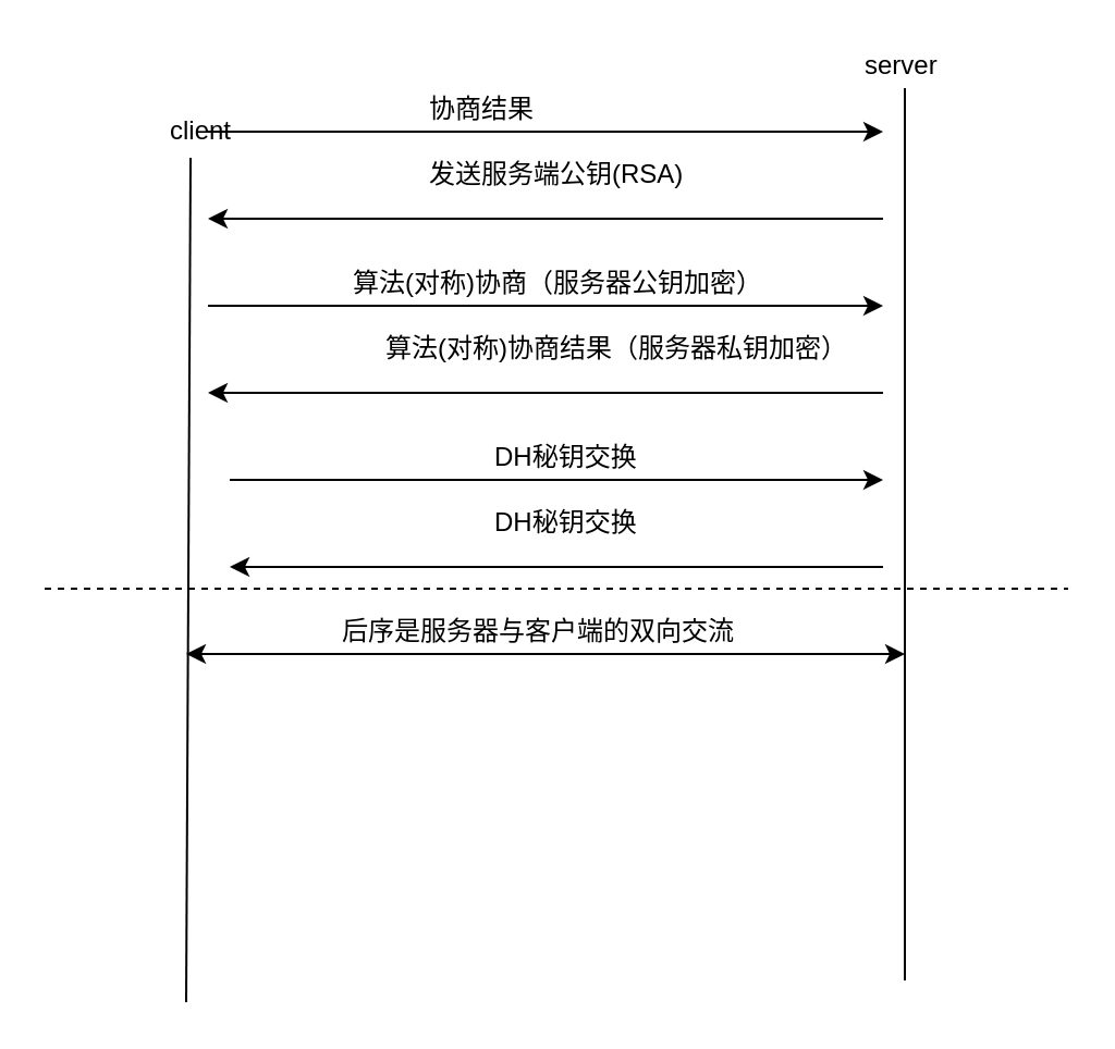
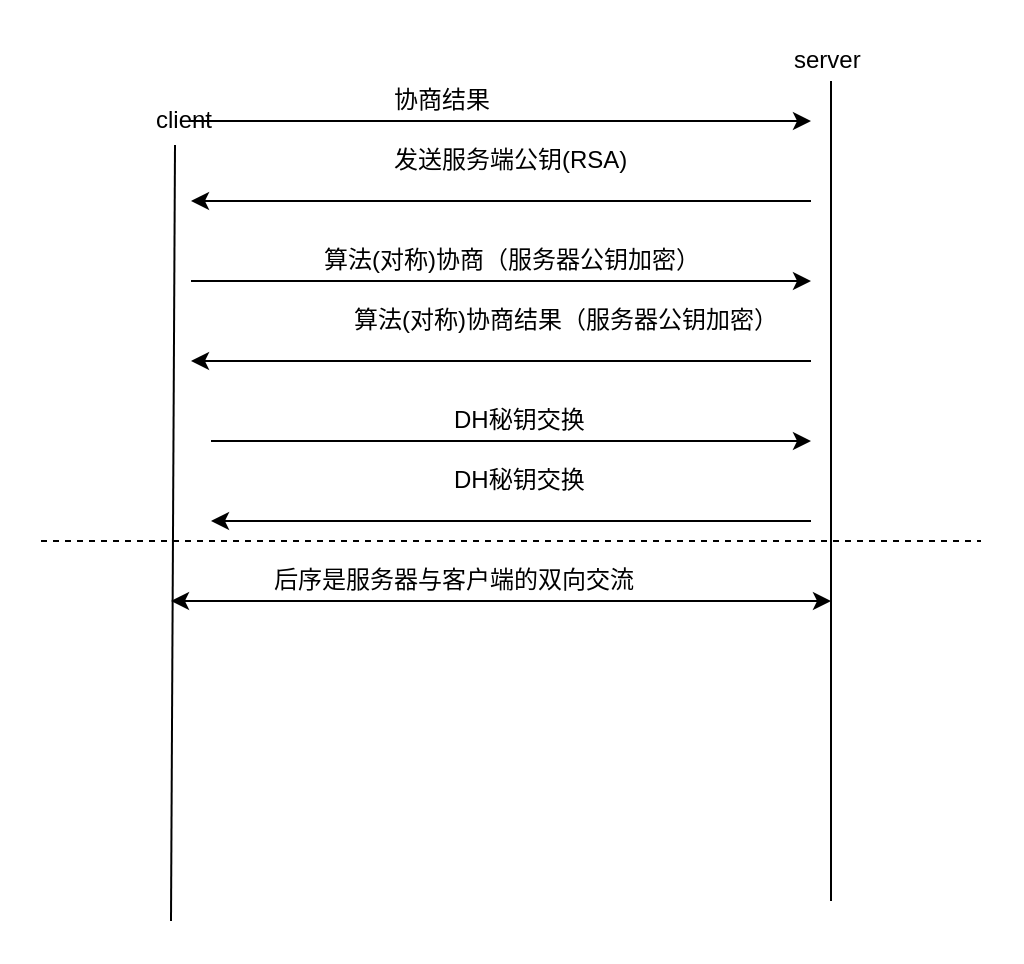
- <mxCell id="20" value="算法(对称)协商结果（服务器私钥加密）" style="text;html=1;resizable=0;points=[];autosize=1;align=left;verticalAlign=top;spacingTop=-4;" parent="1" vertex="1"><mxGeometry x="175" y="150" width="230" height="20" as="geometry" /></mxCell>
+ <mxCell id="20" value="算法(对称)协商结果（服务器公钥加密）" style="text;html=1;resizable=0;points=[];autosize=1;align=left;verticalAlign=top;spacingTop=-4;" parent="1" vertex="1"><mxGeometry x="175" y="150" width="230" height="20" as="geometry" /></mxCell>
- <mxCell id="16" value="后序是服务器与客户端的双向交流" style="text;html=1;resizable=0;points=[];autosize=1;align=left;verticalAlign=top;spacingTop=-4;" parent="1" vertex="1"><mxGeometry x="155" y="280" width="200" height="20" as="geometry" /></mxCell>
+ <mxCell id="16" value="后序是服务器与客户端的双向交流" style="text;html=1;resizable=0;points=[];autosize=1;align=left;verticalAlign=top;spacingTop=-4;" parent="1" vertex="1"><mxGeometry x="135" y="280" width="200" height="20" as="geometry" /></mxCell>
